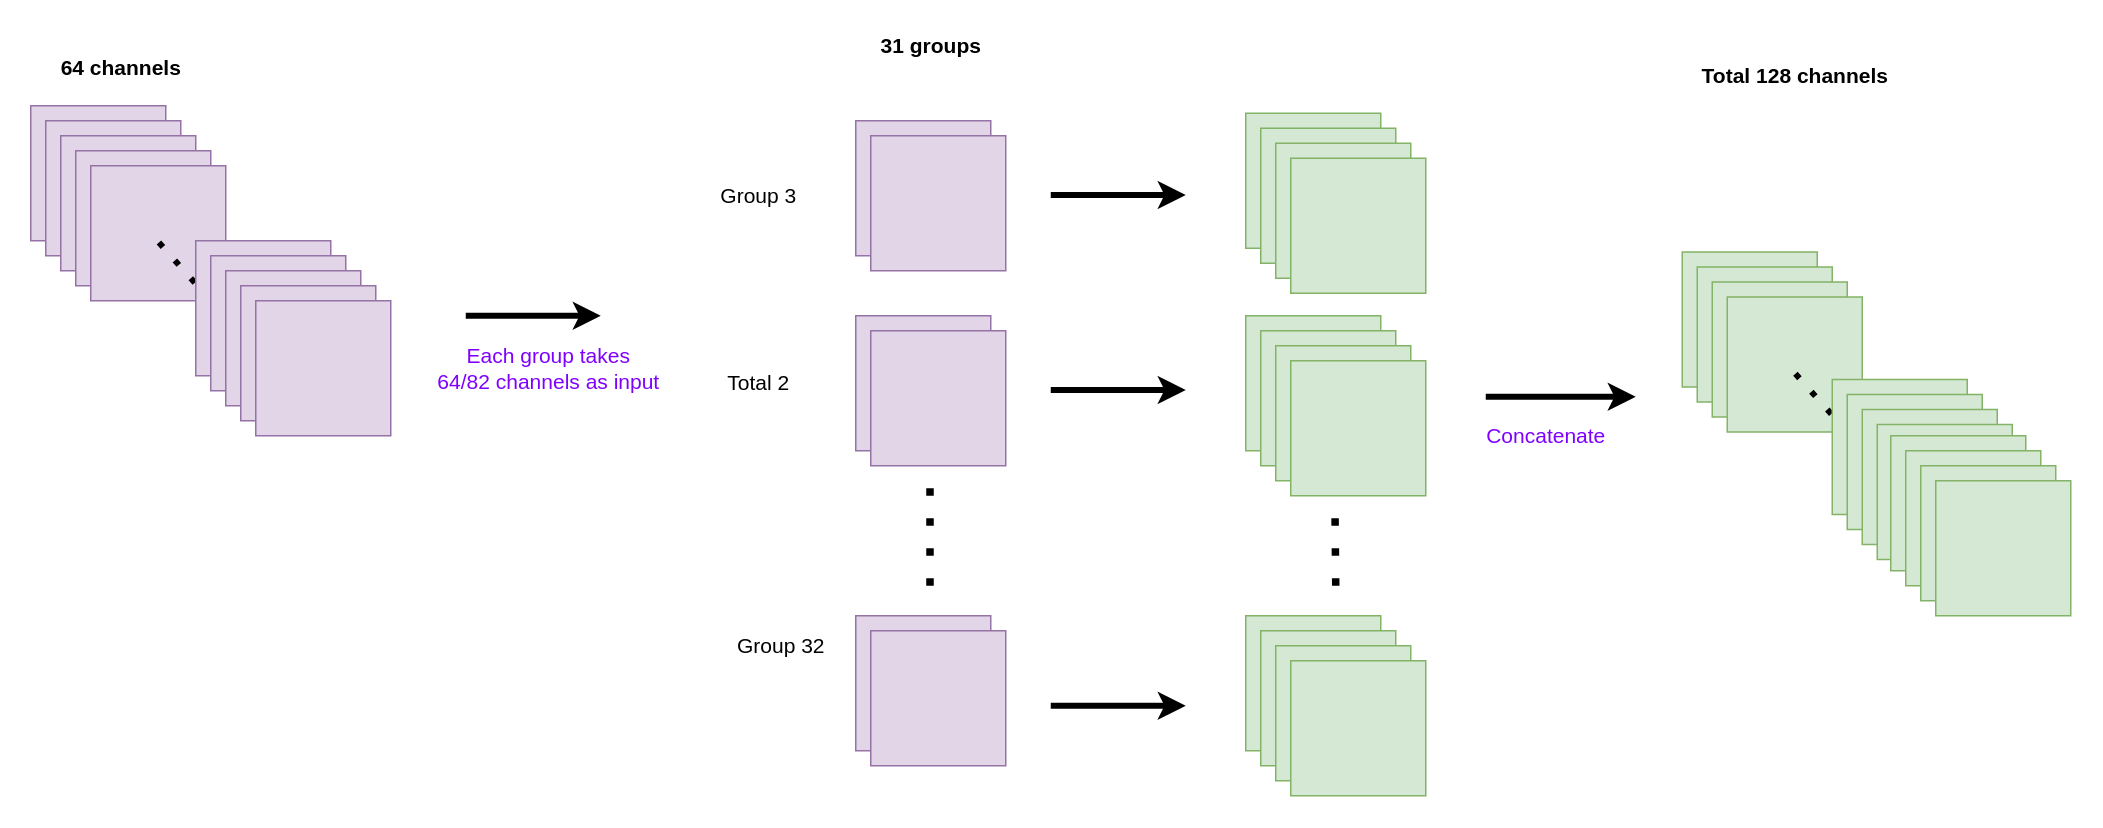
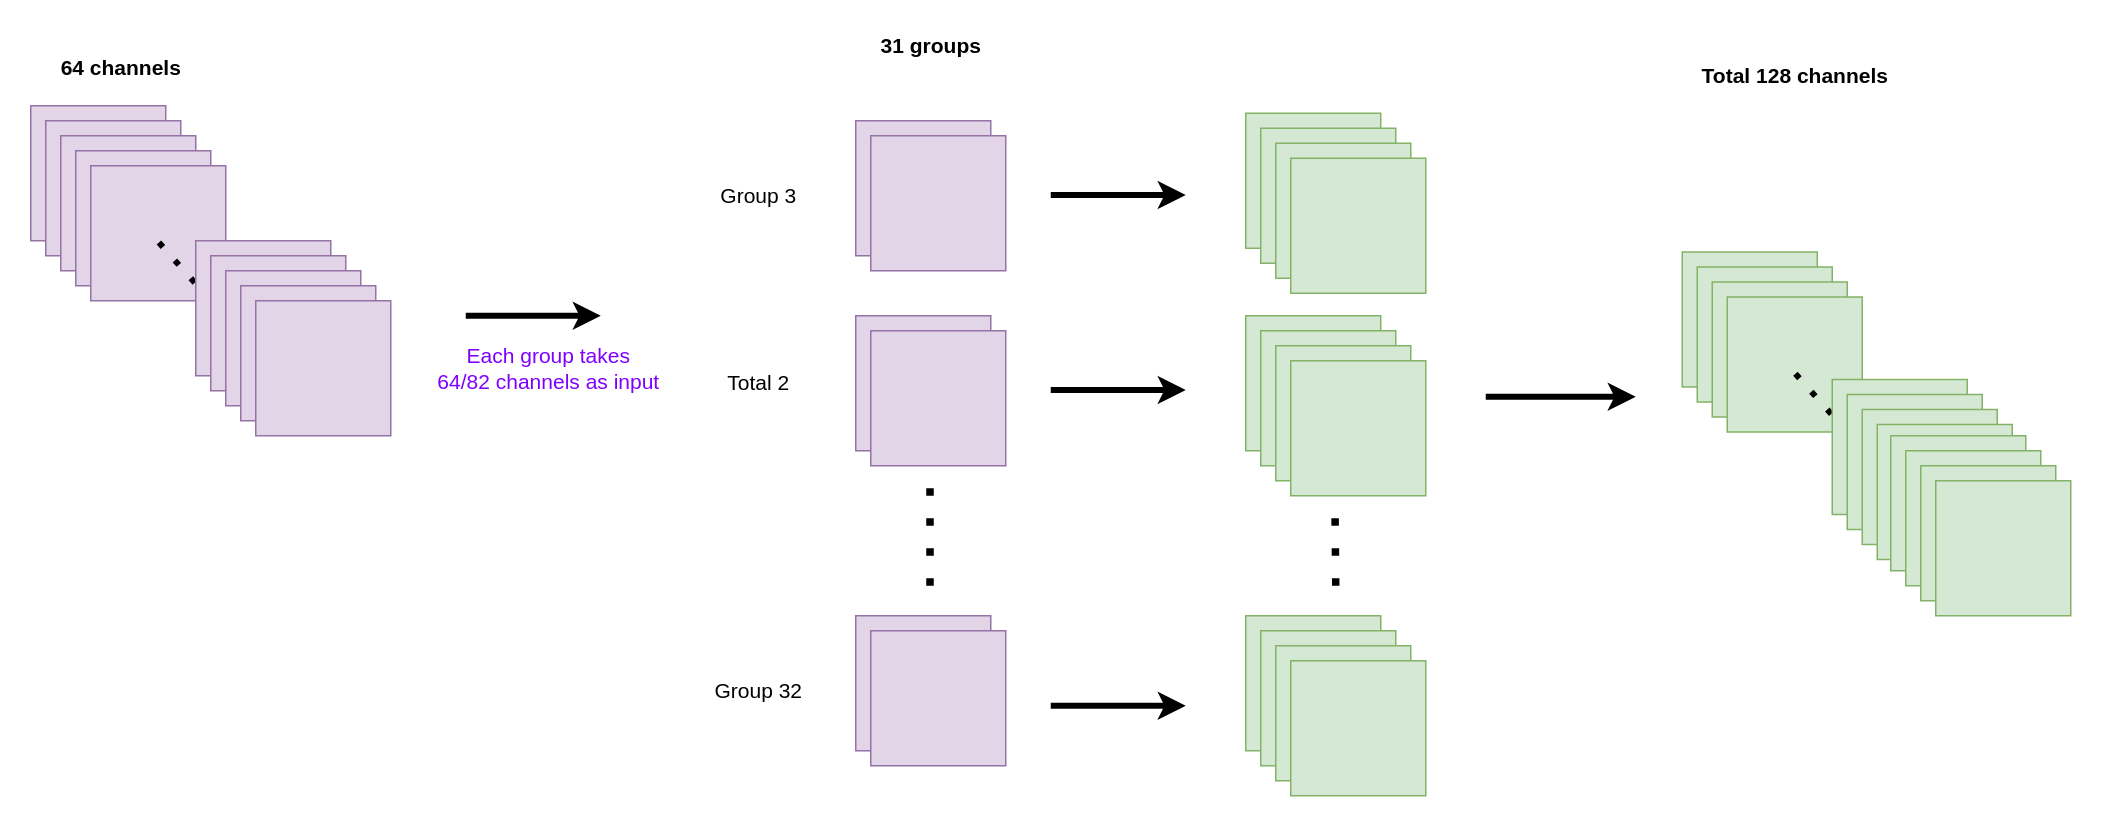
- <mxCell id="52" value="&lt;font color=&quot;#7F00FF&quot;&gt;Concatenate&lt;/font&gt;" style="text;html=1;align=center;verticalAlign=middle;resizable=0;points=[];autosize=1;strokeColor=none;fillColor=none;fontSize=14;" vertex="1" parent="1"><mxGeometry x="980" y="280" width="100" height="20" as="geometry" /></mxCell>
- <mxCell id="30" value="Group 32" style="text;html=1;align=center;verticalAlign=middle;resizable=0;points=[];autosize=1;strokeColor=none;fillColor=none;fontSize=14;" vertex="1" parent="1"><mxGeometry x="480" y="420" width="80" height="20" as="geometry" /></mxCell>
+ <mxCell id="30" value="Group 32" style="text;html=1;align=center;verticalAlign=middle;resizable=0;points=[];autosize=1;strokeColor=none;fillColor=none;fontSize=14;" vertex="1" parent="1"><mxGeometry x="465" y="450" width="80" height="20" as="geometry" /></mxCell>
